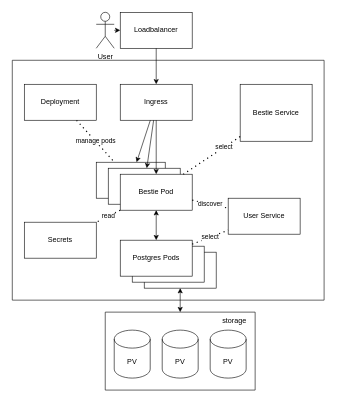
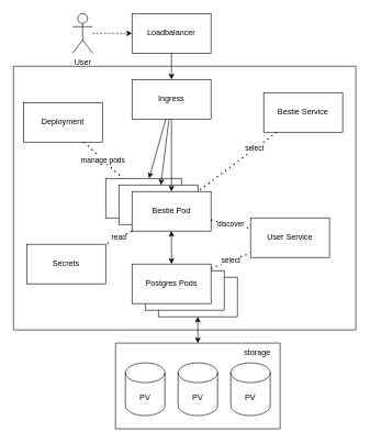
- <mxCell id="30" value="User" style="shape=umlActor;verticalLabelPosition=bottom;verticalAlign=top;html=1;outlineConnect=0;" vertex="1" parent="1"><mxGeometry x="160" y="20" width="30" height="60" as="geometry" /></mxCell>
+ <mxCell id="30" value="User" style="shape=umlActor;verticalLabelPosition=bottom;verticalAlign=top;html=1;outlineConnect=0;" vertex="1" parent="1"><mxGeometry x="110" y="20" width="30" height="60" as="geometry" /></mxCell>
- <mxCell id="14" value="Deployment" style="rounded=0;whiteSpace=wrap;html=1;" vertex="1" parent="2"><mxGeometry x="20" y="40" width="120" height="60" as="geometry" /></mxCell>
+ <mxCell id="14" value="Deployment" style="rounded=0;whiteSpace=wrap;html=1;" vertex="1" parent="2"><mxGeometry x="15" y="55" width="120" height="60" as="geometry" /></mxCell>
- <mxCell id="7" value="Ingress" style="rounded=0;whiteSpace=wrap;html=1;" vertex="1" parent="2"><mxGeometry x="180" y="40" width="120" height="60" as="geometry" /></mxCell>
+ <mxCell id="7" value="Ingress" style="rounded=0;whiteSpace=wrap;html=1;" vertex="1" parent="2"><mxGeometry x="180" y="20" width="120" height="60" as="geometry" /></mxCell>
- <mxCell id="11" value="Bestie Service" style="rounded=0;whiteSpace=wrap;html=1;" vertex="1" parent="2"><mxGeometry x="380" y="40" width="120" height="95" as="geometry" /></mxCell>
+ <mxCell id="11" value="Bestie Service" style="rounded=0;whiteSpace=wrap;html=1;" vertex="1" parent="2"><mxGeometry x="380" y="40" width="120" height="60" as="geometry" /></mxCell>
